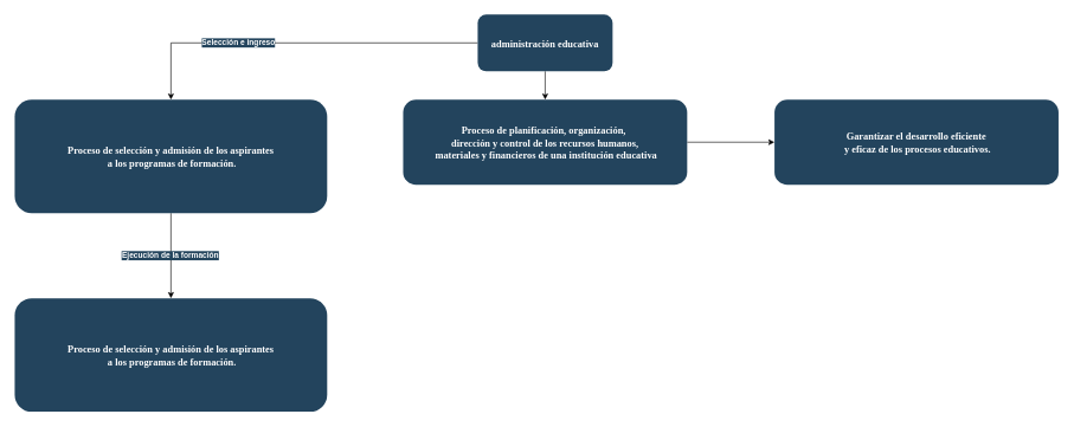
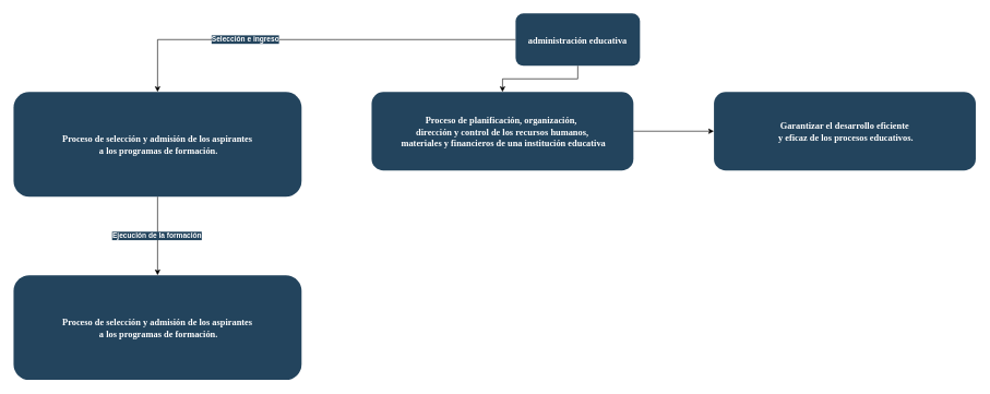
- <mxCell id="5" value="administración educativa " style="rounded=1;fillColor=#23445D;gradientColor=none;strokeColor=none;fontColor=#FFFFFF;fontStyle=1;fontFamily=Tahoma;fontSize=14" parent="1" vertex="1"><mxGeometry x="672" y="20" width="190" height="80" as="geometry" /></mxCell>
+ <mxCell id="5" value="administración educativa " style="rounded=1;fillColor=#23445D;gradientColor=none;strokeColor=none;fontColor=#FFFFFF;fontStyle=1;fontFamily=Tahoma;fontSize=14" parent="1" vertex="1"><mxGeometry x="787" y="20" width="190" height="80" as="geometry" /></mxCell>
